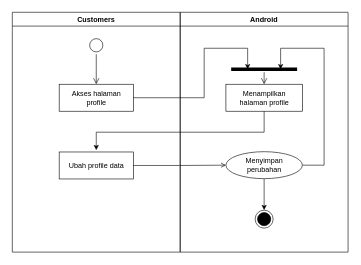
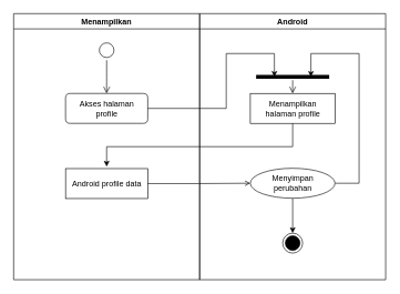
- <mxCell id="10" value="Customers" style="swimlane;fillColor=none;startSize=23;" parent="1" vertex="1"><mxGeometry x="20" y="20" width="280" height="400" as="geometry" /></mxCell>
+ <mxCell id="10" value="Menampilkan" style="swimlane;fillColor=none;startSize=23;" parent="1" vertex="1"><mxGeometry x="20" y="20" width="280" height="400" as="geometry" /></mxCell>
- <mxCell id="13" value="Akses halaman&lt;br&gt;profile" style="html=1;strokeColor=#000000;fillColor=default;" parent="10" vertex="1"><mxGeometry x="78.13" y="120" width="123.75" height="45" as="geometry" /></mxCell>
+ <mxCell id="13" value="Akses halaman&lt;br&gt;profile" style="html=1;strokeColor=#000000;fillColor=default;rounded=1;" parent="10" vertex="1"><mxGeometry x="78.13" y="120" width="123.75" height="45" as="geometry" /></mxCell>
- <mxCell id="14" value="Ubah profile data" style="html=1;strokeColor=#000000;fillColor=default;" parent="10" vertex="1"><mxGeometry x="78.12" y="233" width="123.75" height="45" as="geometry" /></mxCell>
+ <mxCell id="14" value="Android profile data" style="html=1;strokeColor=#000000;fillColor=default;" parent="10" vertex="1"><mxGeometry x="78.12" y="233" width="123.75" height="45" as="geometry" /></mxCell>
